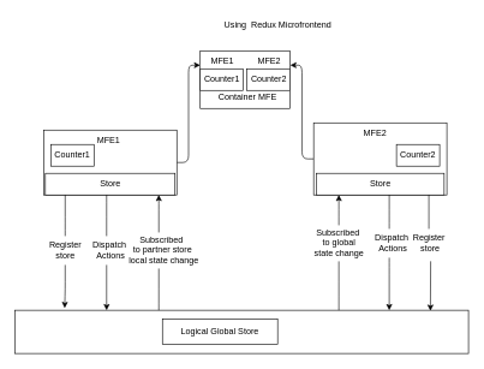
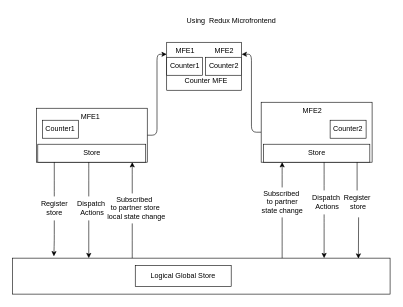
- <mxCell id="13" value="Container MFE" style="text;html=1;align=center;verticalAlign=middle;resizable=0;points=[];autosize=1;strokeColor=none;fillColor=none;" parent="1" vertex="1"><mxGeometry x="292.5" y="120" width="100" height="30" as="geometry" /></mxCell>
+ <mxCell id="13" value="Counter MFE" style="text;html=1;align=center;verticalAlign=middle;resizable=0;points=[];autosize=1;strokeColor=none;fillColor=none;" parent="1" vertex="1"><mxGeometry x="292.5" y="120" width="100" height="30" as="geometry" /></mxCell>
- <mxCell id="34" value="Subscribed&amp;nbsp;&lt;br&gt;to global&lt;br&gt;state change" style="text;html=1;align=center;verticalAlign=middle;resizable=0;points=[];autosize=1;strokeColor=none;fillColor=none;" parent="1" vertex="1"><mxGeometry x="425" y="312.1" width="90" height="50" as="geometry" /></mxCell>
+ <mxCell id="34" value="Subscribed&amp;nbsp;&lt;br&gt;to partner&lt;br&gt;state change" style="text;html=1;align=center;verticalAlign=middle;resizable=0;points=[];autosize=1;strokeColor=none;fillColor=none;" parent="1" vertex="1"><mxGeometry x="425" y="312.1" width="90" height="50" as="geometry" /></mxCell>
